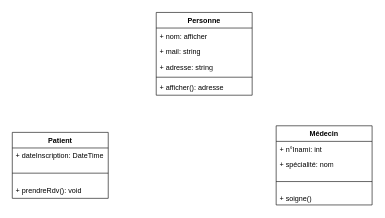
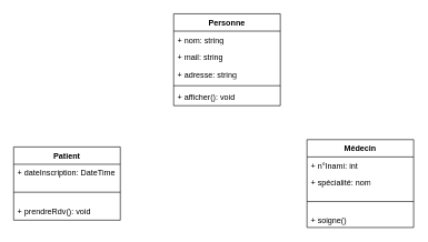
- <mxCell id="12" value="+ nom: afficher" style="text;strokeColor=none;fillColor=none;align=left;verticalAlign=top;spacingLeft=4;spacingRight=4;overflow=hidden;rotatable=0;points=[[0,0.5],[1,0.5]];portConstraint=eastwest;whiteSpace=wrap;html=1;" vertex="1" parent="11"><mxGeometry y="26" width="160" height="26" as="geometry" /></mxCell>
+ <mxCell id="12" value="+ nom: string" style="text;strokeColor=none;fillColor=none;align=left;verticalAlign=top;spacingLeft=4;spacingRight=4;overflow=hidden;rotatable=0;points=[[0,0.5],[1,0.5]];portConstraint=eastwest;whiteSpace=wrap;html=1;" vertex="1" parent="11"><mxGeometry y="26" width="160" height="26" as="geometry" /></mxCell>
- <mxCell id="16" value="+ afficher(): adresse" style="text;strokeColor=none;fillColor=none;align=left;verticalAlign=top;spacingLeft=4;spacingRight=4;overflow=hidden;rotatable=0;points=[[0,0.5],[1,0.5]];portConstraint=eastwest;whiteSpace=wrap;html=1;" vertex="1" parent="11"><mxGeometry y="112" width="160" height="26" as="geometry" /></mxCell>
+ <mxCell id="16" value="+ afficher(): void" style="text;strokeColor=none;fillColor=none;align=left;verticalAlign=top;spacingLeft=4;spacingRight=4;overflow=hidden;rotatable=0;points=[[0,0.5],[1,0.5]];portConstraint=eastwest;whiteSpace=wrap;html=1;" vertex="1" parent="11"><mxGeometry y="112" width="160" height="26" as="geometry" /></mxCell>
